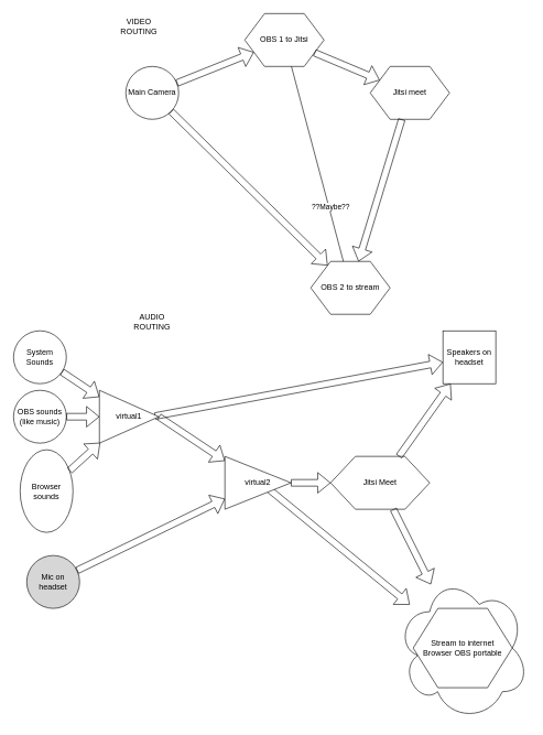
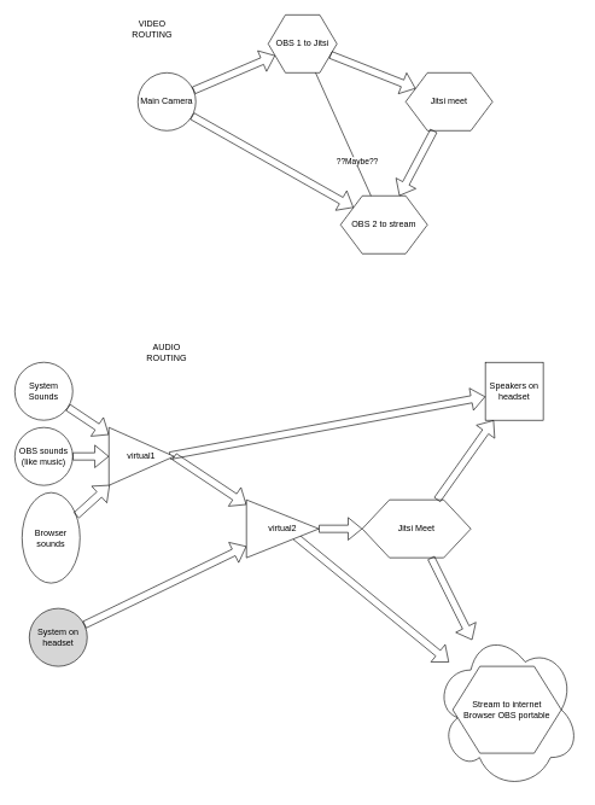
- <mxCell id="21" value="&lt;div&gt;OBS 1 to Jitsi&lt;/div&gt;" style="shape=hexagon;perimeter=hexagonPerimeter2;whiteSpace=wrap;html=1;" parent="1" vertex="1"><mxGeometry x="370" y="20" width="120" height="80" as="geometry" /></mxCell>
+ <mxCell id="21" value="&lt;div&gt;OBS 1 to Jitsi&lt;/div&gt;" style="shape=hexagon;perimeter=hexagonPerimeter2;whiteSpace=wrap;html=1;" parent="1" vertex="1"><mxGeometry x="370" y="20" width="95" height="80" as="geometry" /></mxCell>
- <mxCell id="25" value="&lt;div&gt;OBS 2 to stream&lt;/div&gt;" style="shape=hexagon;perimeter=hexagonPerimeter2;whiteSpace=wrap;html=1;" parent="1" vertex="1"><mxGeometry x="470" y="395" width="120" height="80" as="geometry" /></mxCell>
+ <mxCell id="25" value="&lt;div&gt;OBS 2 to stream&lt;/div&gt;" style="shape=hexagon;perimeter=hexagonPerimeter2;whiteSpace=wrap;html=1;" parent="1" vertex="1"><mxGeometry x="470" y="270" width="120" height="80" as="geometry" /></mxCell>
- <mxCell id="2" value="Mic on headset" style="ellipse;whiteSpace=wrap;html=1;aspect=fixed;fillColor=#D6D6D6;" parent="1" vertex="1"><mxGeometry x="40" y="840" width="80" height="80" as="geometry" /></mxCell>
+ <mxCell id="2" value="System on headset" style="ellipse;whiteSpace=wrap;html=1;aspect=fixed;fillColor=#D6D6D6;" parent="1" vertex="1"><mxGeometry x="40" y="840" width="80" height="80" as="geometry" /></mxCell>
